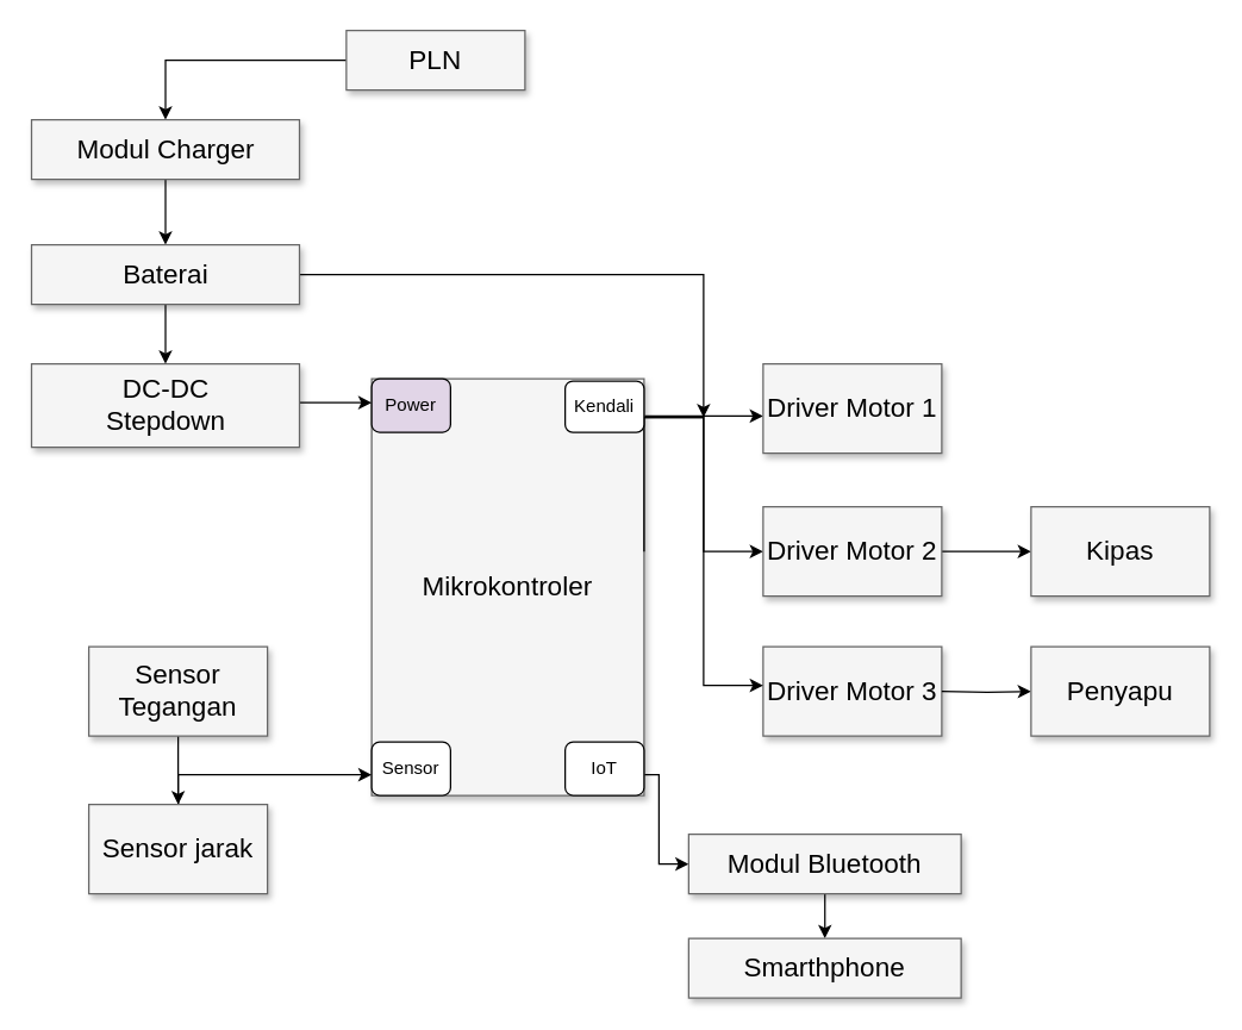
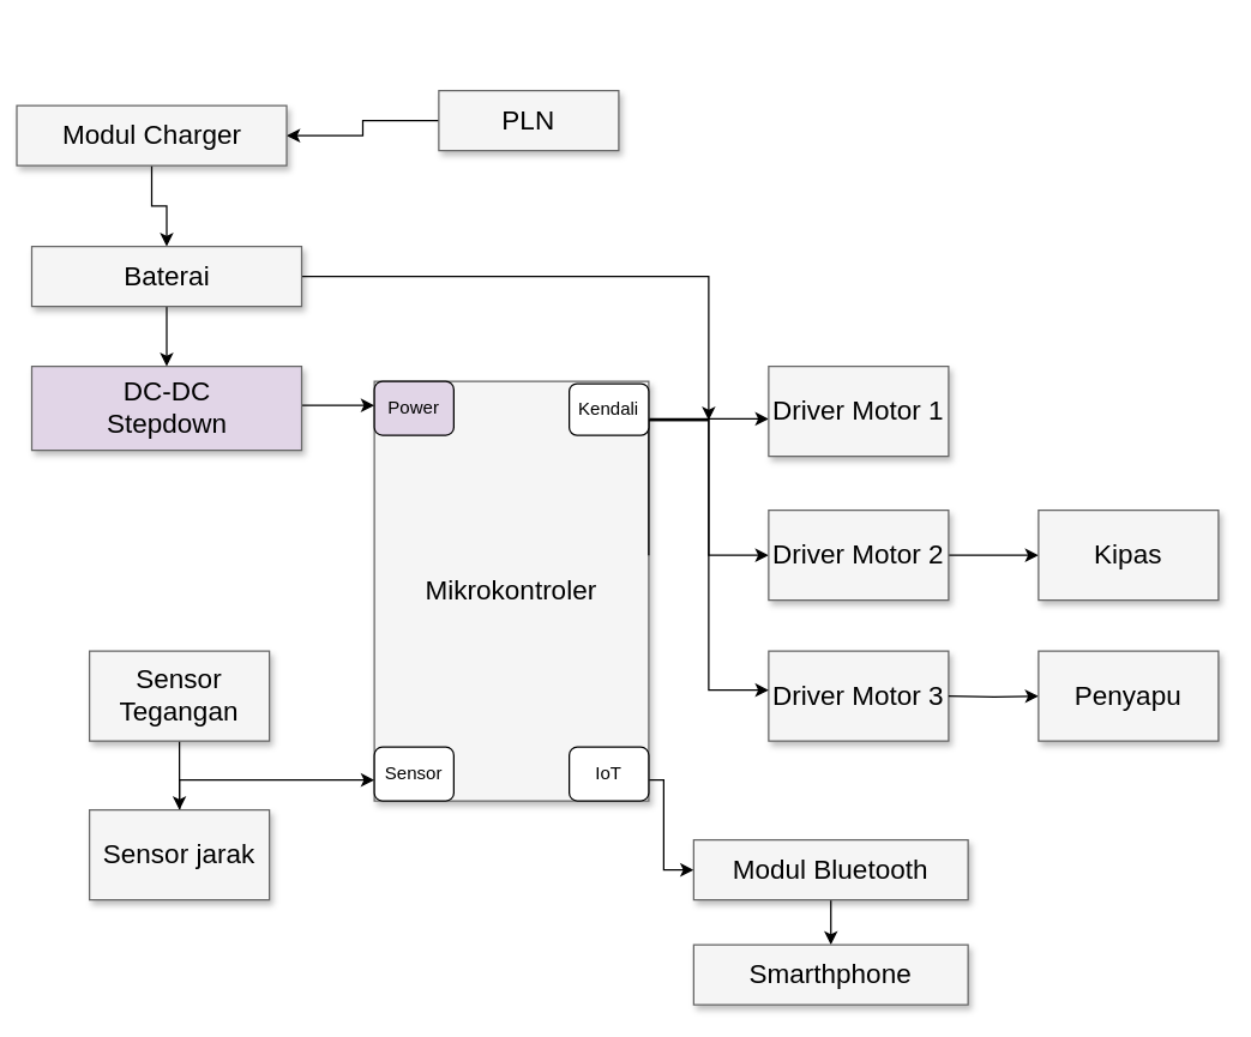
- <mxCell id="15" value="PLN" style="whiteSpace=wrap;html=1;shadow=1;fontSize=18;fillColor=#f5f5f5;strokeColor=#666666;" vertex="1" parent="1"><mxGeometry x="232" y="20" width="120" height="40" as="geometry" /></mxCell>
+ <mxCell id="15" value="PLN" style="whiteSpace=wrap;html=1;shadow=1;fontSize=18;fillColor=#f5f5f5;strokeColor=#666666;" vertex="1" parent="1"><mxGeometry x="292" y="60" width="120" height="40" as="geometry" /></mxCell>
- <mxCell id="17" value="Modul Charger" style="whiteSpace=wrap;html=1;shadow=1;fontSize=18;fillColor=#f5f5f5;strokeColor=#666666;" vertex="1" parent="1"><mxGeometry x="20.5" y="80" width="180" height="40" as="geometry" /></mxCell>
+ <mxCell id="17" value="Modul Charger" style="whiteSpace=wrap;html=1;shadow=1;fontSize=18;fillColor=#f5f5f5;strokeColor=#666666;" vertex="1" parent="1"><mxGeometry x="10.5" y="70" width="180" height="40" as="geometry" /></mxCell>
- <mxCell id="8" value="DC-DC&lt;br&gt;Stepdown" style="whiteSpace=wrap;html=1;shadow=1;fontSize=18;fillColor=#f5f5f5;strokeColor=#666666;" parent="1" vertex="1"><mxGeometry x="20.5" y="244" width="180" height="56" as="geometry" /></mxCell>
+ <mxCell id="8" value="DC-DC&lt;br&gt;Stepdown" style="whiteSpace=wrap;html=1;shadow=1;fontSize=18;fillColor=#e1d5e7;strokeColor=#666666;" parent="1" vertex="1"><mxGeometry x="20.5" y="244" width="180" height="56" as="geometry" /></mxCell>
